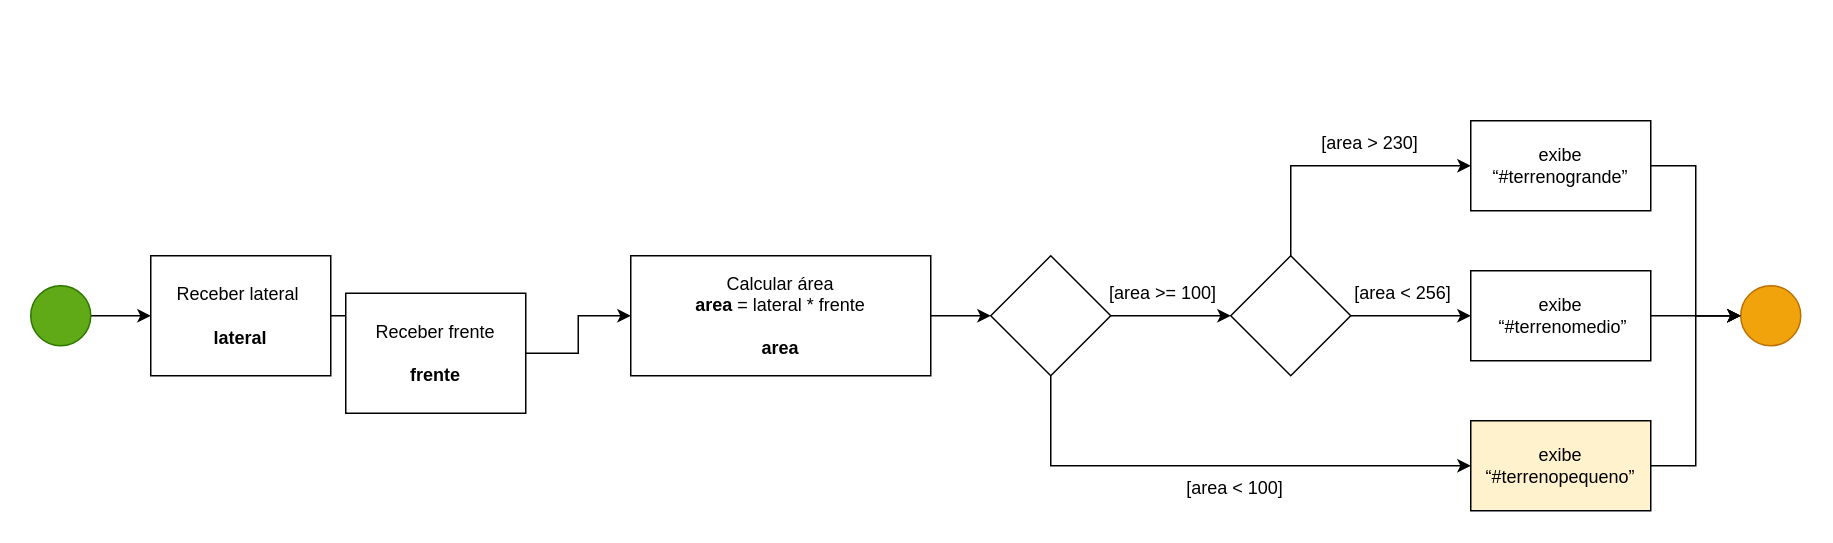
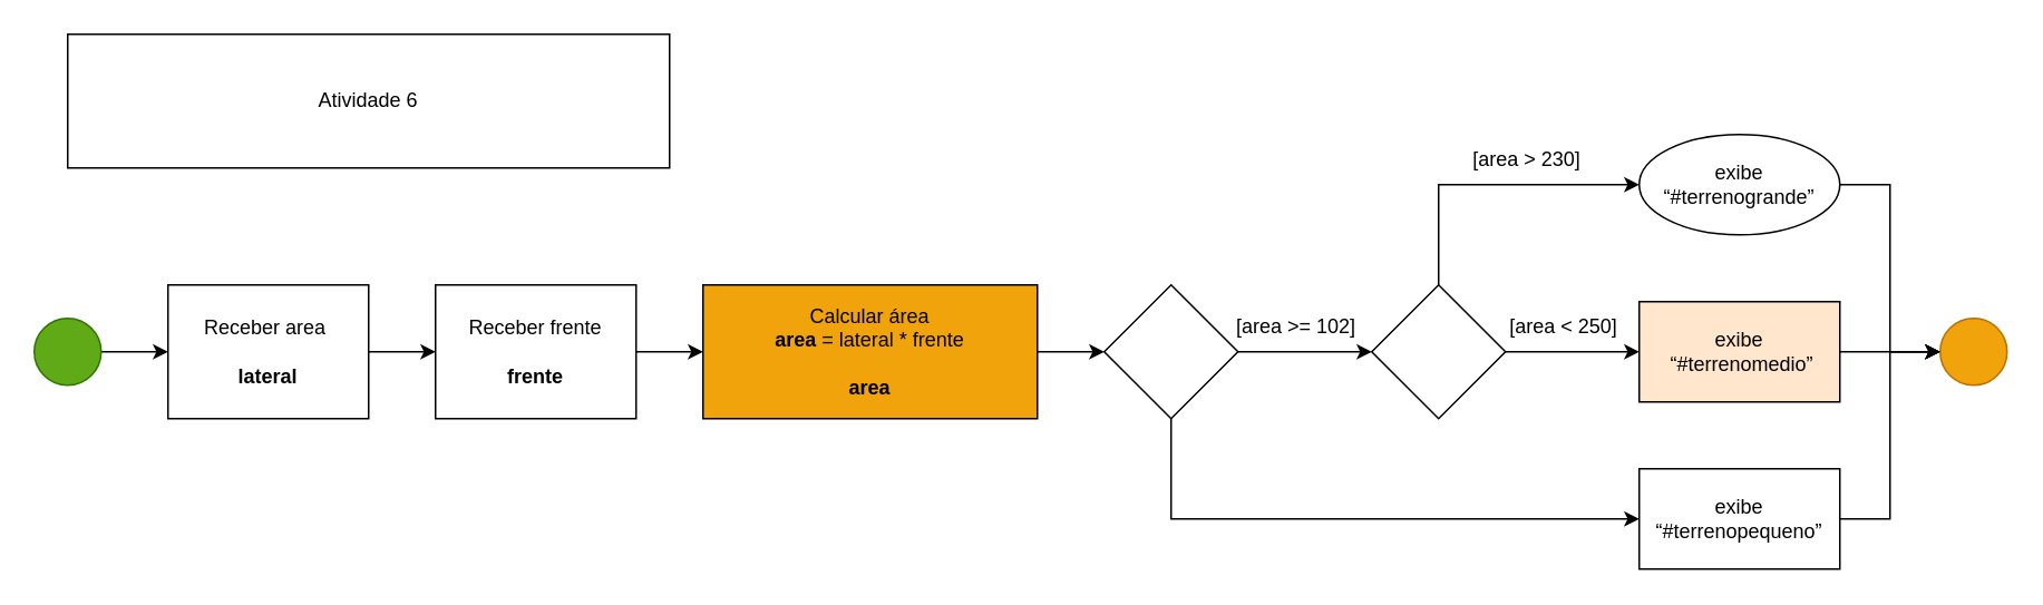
+ <mxCell id="2" value="Atividade 6" style="rounded=0;whiteSpace=wrap;html=1;" vertex="1" parent="1"><mxGeometry x="40" y="20" width="360" height="80" as="geometry" /></mxCell>
- <mxCell id="23" value="exibe “#terrenogrande”" style="whiteSpace=wrap;html=1;rounded=0;" vertex="1" parent="1"><mxGeometry x="980" y="80" width="120" height="60" as="geometry" /></mxCell>
+ <mxCell id="23" value="exibe “#terrenogrande”" style="ellipse;whiteSpace=wrap;html=1;" vertex="1" parent="1"><mxGeometry x="980" y="80" width="120" height="60" as="geometry" /></mxCell>
- <mxCell id="18" value="[area &amp;gt;= 100]" style="text;html=1;strokeColor=none;fillColor=none;align=center;verticalAlign=middle;whiteSpace=wrap;rounded=0;" vertex="1" parent="1"><mxGeometry x="730" y="180" width="90" height="30" as="geometry" /></mxCell>
+ <mxCell id="18" value="[area &amp;gt;= 102]" style="text;html=1;strokeColor=none;fillColor=none;align=center;verticalAlign=middle;whiteSpace=wrap;rounded=0;" vertex="1" parent="1"><mxGeometry x="730" y="180" width="90" height="30" as="geometry" /></mxCell>
- <mxCell id="27" value="[area &amp;lt; 256]" style="text;html=1;strokeColor=none;fillColor=none;align=center;verticalAlign=middle;whiteSpace=wrap;rounded=0;" vertex="1" parent="1"><mxGeometry x="890" y="180" width="90" height="30" as="geometry" /></mxCell>
+ <mxCell id="27" value="[area &amp;lt; 250]" style="text;html=1;strokeColor=none;fillColor=none;align=center;verticalAlign=middle;whiteSpace=wrap;rounded=0;" vertex="1" parent="1"><mxGeometry x="890" y="180" width="90" height="30" as="geometry" /></mxCell>
- <mxCell id="6" value="Receber lateral&amp;nbsp;&lt;br&gt;&lt;br&gt;&lt;b&gt;lateral&lt;/b&gt;" style="rounded=0;whiteSpace=wrap;html=1;" vertex="1" parent="1"><mxGeometry x="100" y="170" width="120" height="80" as="geometry" /></mxCell>
+ <mxCell id="6" value="Receber area&amp;nbsp;&lt;br&gt;&lt;br&gt;&lt;b&gt;lateral&lt;/b&gt;" style="rounded=0;whiteSpace=wrap;html=1;" vertex="1" parent="1"><mxGeometry x="100" y="170" width="120" height="80" as="geometry" /></mxCell>
- <mxCell id="10" value="Calcular área&lt;br&gt;&lt;b&gt;area&lt;/b&gt; = lateral * frente&lt;br&gt;&lt;br&gt;&lt;b&gt;area&lt;/b&gt;" style="rounded=0;whiteSpace=wrap;html=1;" vertex="1" parent="1"><mxGeometry x="420" y="170" width="200" height="80" as="geometry" /></mxCell>
+ <mxCell id="10" value="Calcular área&lt;br&gt;&lt;b&gt;area&lt;/b&gt; = lateral * frente&lt;br&gt;&lt;br&gt;&lt;b&gt;area&lt;/b&gt;" style="rounded=0;whiteSpace=wrap;html=1;fillColor=#f0a30a;" vertex="1" parent="1"><mxGeometry x="420" y="170" width="200" height="80" as="geometry" /></mxCell>
- <mxCell id="26" value="exibe&lt;br&gt;&amp;nbsp;“#terrenomedio”" style="whiteSpace=wrap;html=1;rounded=0;" vertex="1" parent="1"><mxGeometry x="980" y="180" width="120" height="60" as="geometry" /></mxCell>
+ <mxCell id="26" value="exibe&lt;br&gt;&amp;nbsp;“#terrenomedio”" style="whiteSpace=wrap;html=1;rounded=0;fillColor=#ffe6cc;" vertex="1" parent="1"><mxGeometry x="980" y="180" width="120" height="60" as="geometry" /></mxCell>
- <mxCell id="8" value="Receber frente&lt;br&gt;&lt;br&gt;&lt;b&gt;frente&lt;/b&gt;" style="rounded=0;whiteSpace=wrap;html=1;" vertex="1" parent="1"><mxGeometry x="230" y="195" width="120" height="80" as="geometry" /></mxCell>
+ <mxCell id="8" value="Receber frente&lt;br&gt;&lt;br&gt;&lt;b&gt;frente&lt;/b&gt;" style="rounded=0;whiteSpace=wrap;html=1;" vertex="1" parent="1"><mxGeometry x="260" y="170" width="120" height="80" as="geometry" /></mxCell>
- <mxCell id="20" value="exibe “#terrenopequeno”" style="whiteSpace=wrap;html=1;rounded=0;fillColor=#fff2cc;" vertex="1" parent="1"><mxGeometry x="980" y="280" width="120" height="60" as="geometry" /></mxCell>
+ <mxCell id="20" value="exibe “#terrenopequeno”" style="whiteSpace=wrap;html=1;rounded=0;" vertex="1" parent="1"><mxGeometry x="980" y="280" width="120" height="60" as="geometry" /></mxCell>
- <mxCell id="21" value="[area &amp;lt; 100]" style="text;html=1;strokeColor=none;fillColor=none;align=center;verticalAlign=middle;whiteSpace=wrap;rounded=0;" vertex="1" parent="1"><mxGeometry x="778" y="310" width="90" height="30" as="geometry" /></mxCell>
